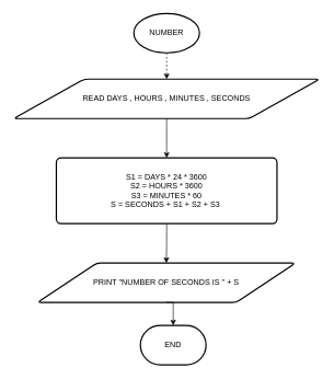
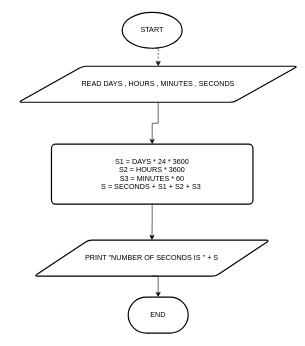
- <mxCell id="3" value="NUMBER" style="strokeWidth=2;html=1;shape=mxgraph.flowchart.start_1;whiteSpace=wrap;" vertex="1" parent="1"><mxGeometry x="203" y="20" width="100" height="60" as="geometry" /></mxCell>
+ <mxCell id="3" value="START" style="strokeWidth=2;html=1;shape=mxgraph.flowchart.start_1;whiteSpace=wrap;" vertex="1" parent="1"><mxGeometry x="203" y="20" width="100" height="60" as="geometry" /></mxCell>
- <mxCell id="5" value="READ DAYS , HOURS , MINUTES , SECONDS" style="shape=parallelogram;html=1;strokeWidth=2;perimeter=parallelogramPerimeter;whiteSpace=wrap;rounded=1;arcSize=12;size=0.23;" vertex="1" parent="1"><mxGeometry x="20" y="120" width="466" height="60" as="geometry" /></mxCell>
+ <mxCell id="5" value="READ DAYS , HOURS , MINUTES , SECONDS" style="shape=parallelogram;html=1;strokeWidth=2;perimeter=parallelogramPerimeter;whiteSpace=wrap;rounded=1;arcSize=12;size=0.23;" vertex="1" parent="1"><mxGeometry x="30" y="110" width="466" height="60" as="geometry" /></mxCell>
